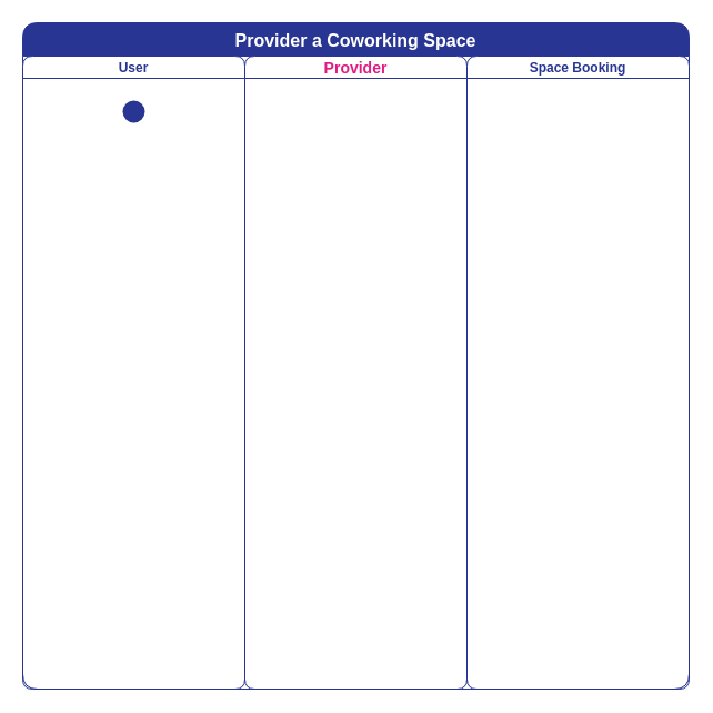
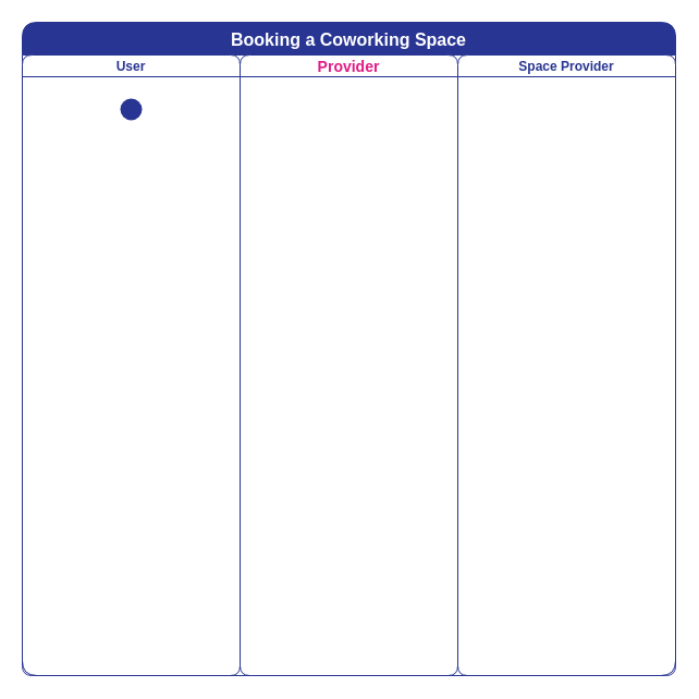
- <mxCell id="2" value="Provider a Coworking Space" style="swimlane;childLayout=stackLayout;resizeParent=1;resizeParentMax=0;startSize=30;swimlaneFillColor=none;gradientColor=none;rounded=1;fillColor=#283592;fontColor=#FFFFFF;strokeColor=#283592;fontSize=16;" parent="1" vertex="1"><mxGeometry x="20" y="20" width="600" height="600" as="geometry" /></mxCell>
+ <mxCell id="2" value="Booking a Coworking Space" style="swimlane;childLayout=stackLayout;resizeParent=1;resizeParentMax=0;startSize=30;swimlaneFillColor=none;gradientColor=none;rounded=1;fillColor=#283592;fontColor=#FFFFFF;strokeColor=#283592;fontSize=16;" parent="1" vertex="1"><mxGeometry x="20" y="20" width="600" height="600" as="geometry" /></mxCell>
- <mxCell id="6" value="Space Booking" style="swimlane;startSize=20;rounded=1;fontColor=#283592;strokeColor=#283592;" parent="2" vertex="1"><mxGeometry x="400" y="30" width="200" height="570" as="geometry" /></mxCell>
+ <mxCell id="6" value="Space Provider" style="swimlane;startSize=20;rounded=1;fontColor=#283592;strokeColor=#283592;" parent="2" vertex="1"><mxGeometry x="400" y="30" width="200" height="570" as="geometry" /></mxCell>
